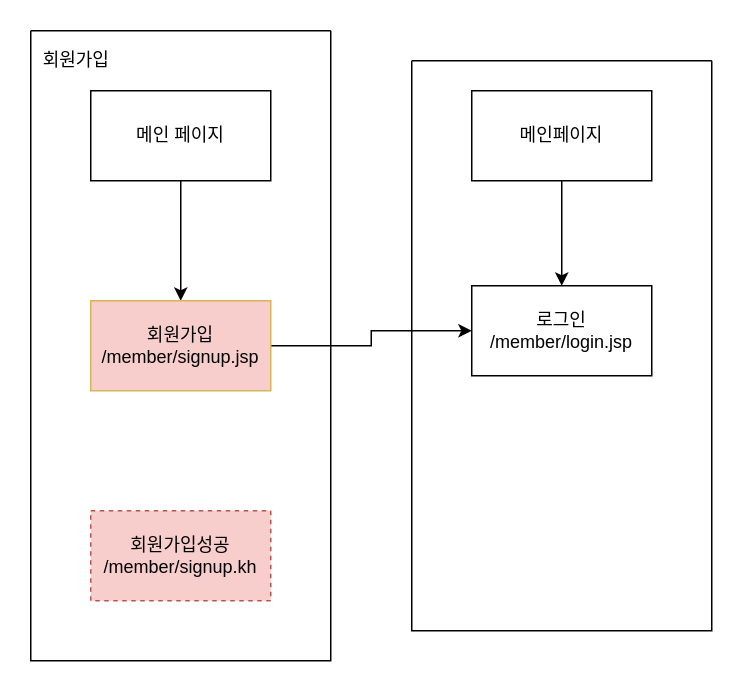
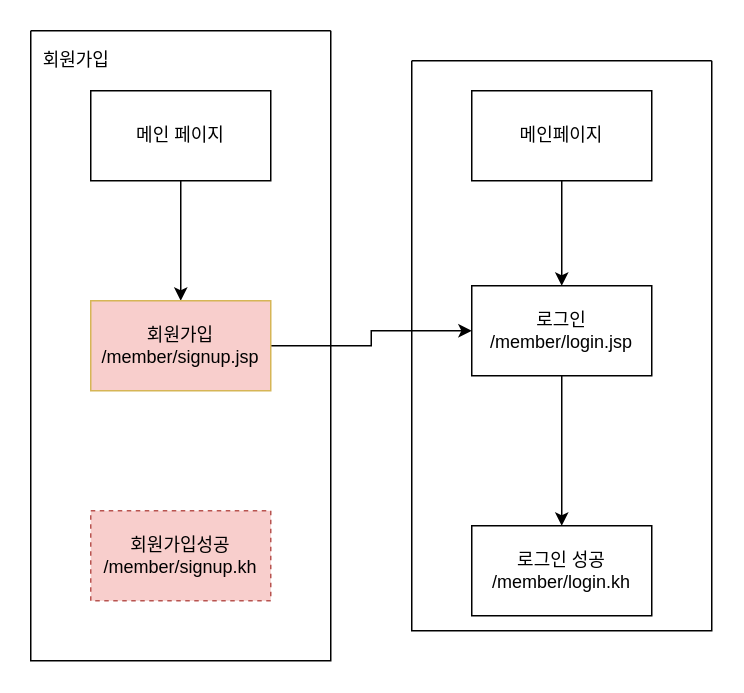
+ <mxCell id="11" value="" style="edgeStyle=orthogonalEdgeStyle;rounded=0;orthogonalLoop=1;jettySize=auto;html=1;" edge="1" parent="1" source="12" target="13"><mxGeometry relative="1" as="geometry" /></mxCell>
+ <mxCell id="13" value="로그인 성공&lt;br&gt;/member/login.kh" style="rounded=0;whiteSpace=wrap;html=1;" vertex="1" parent="1"><mxGeometry x="314" y="350" width="120" height="60" as="geometry" /></mxCell>
